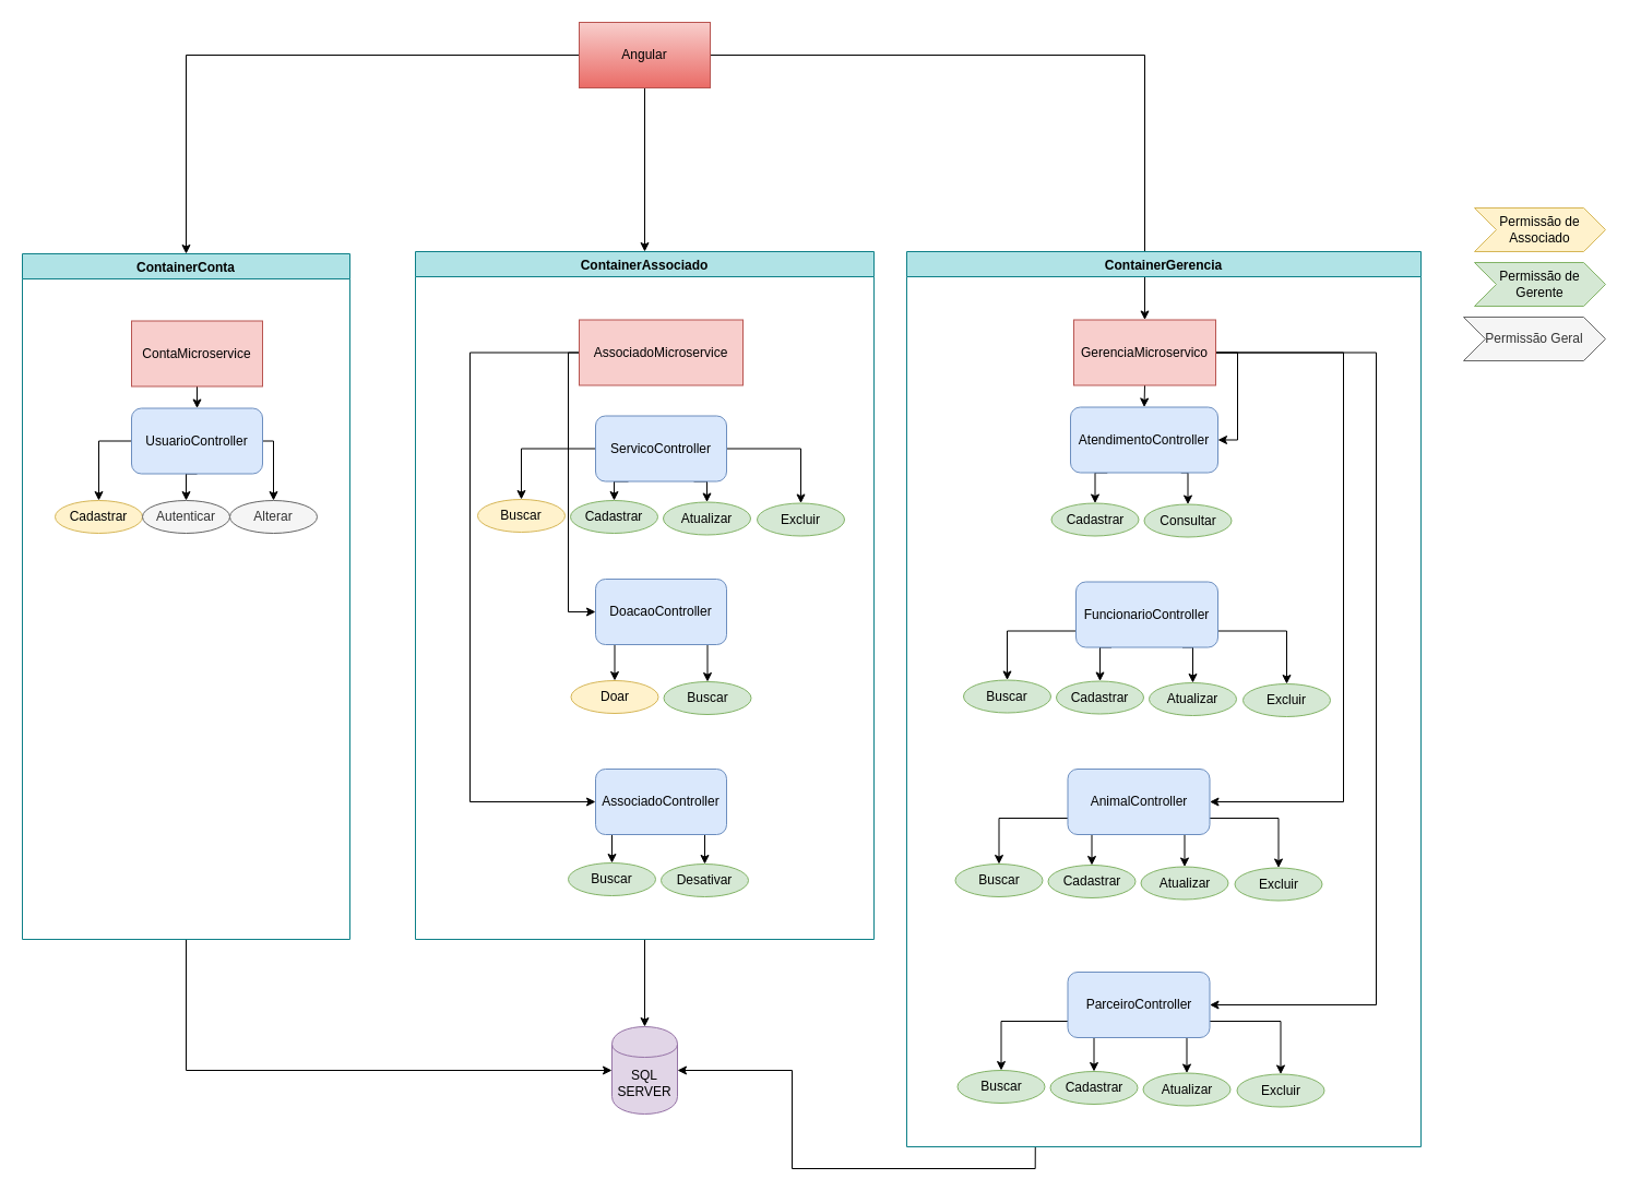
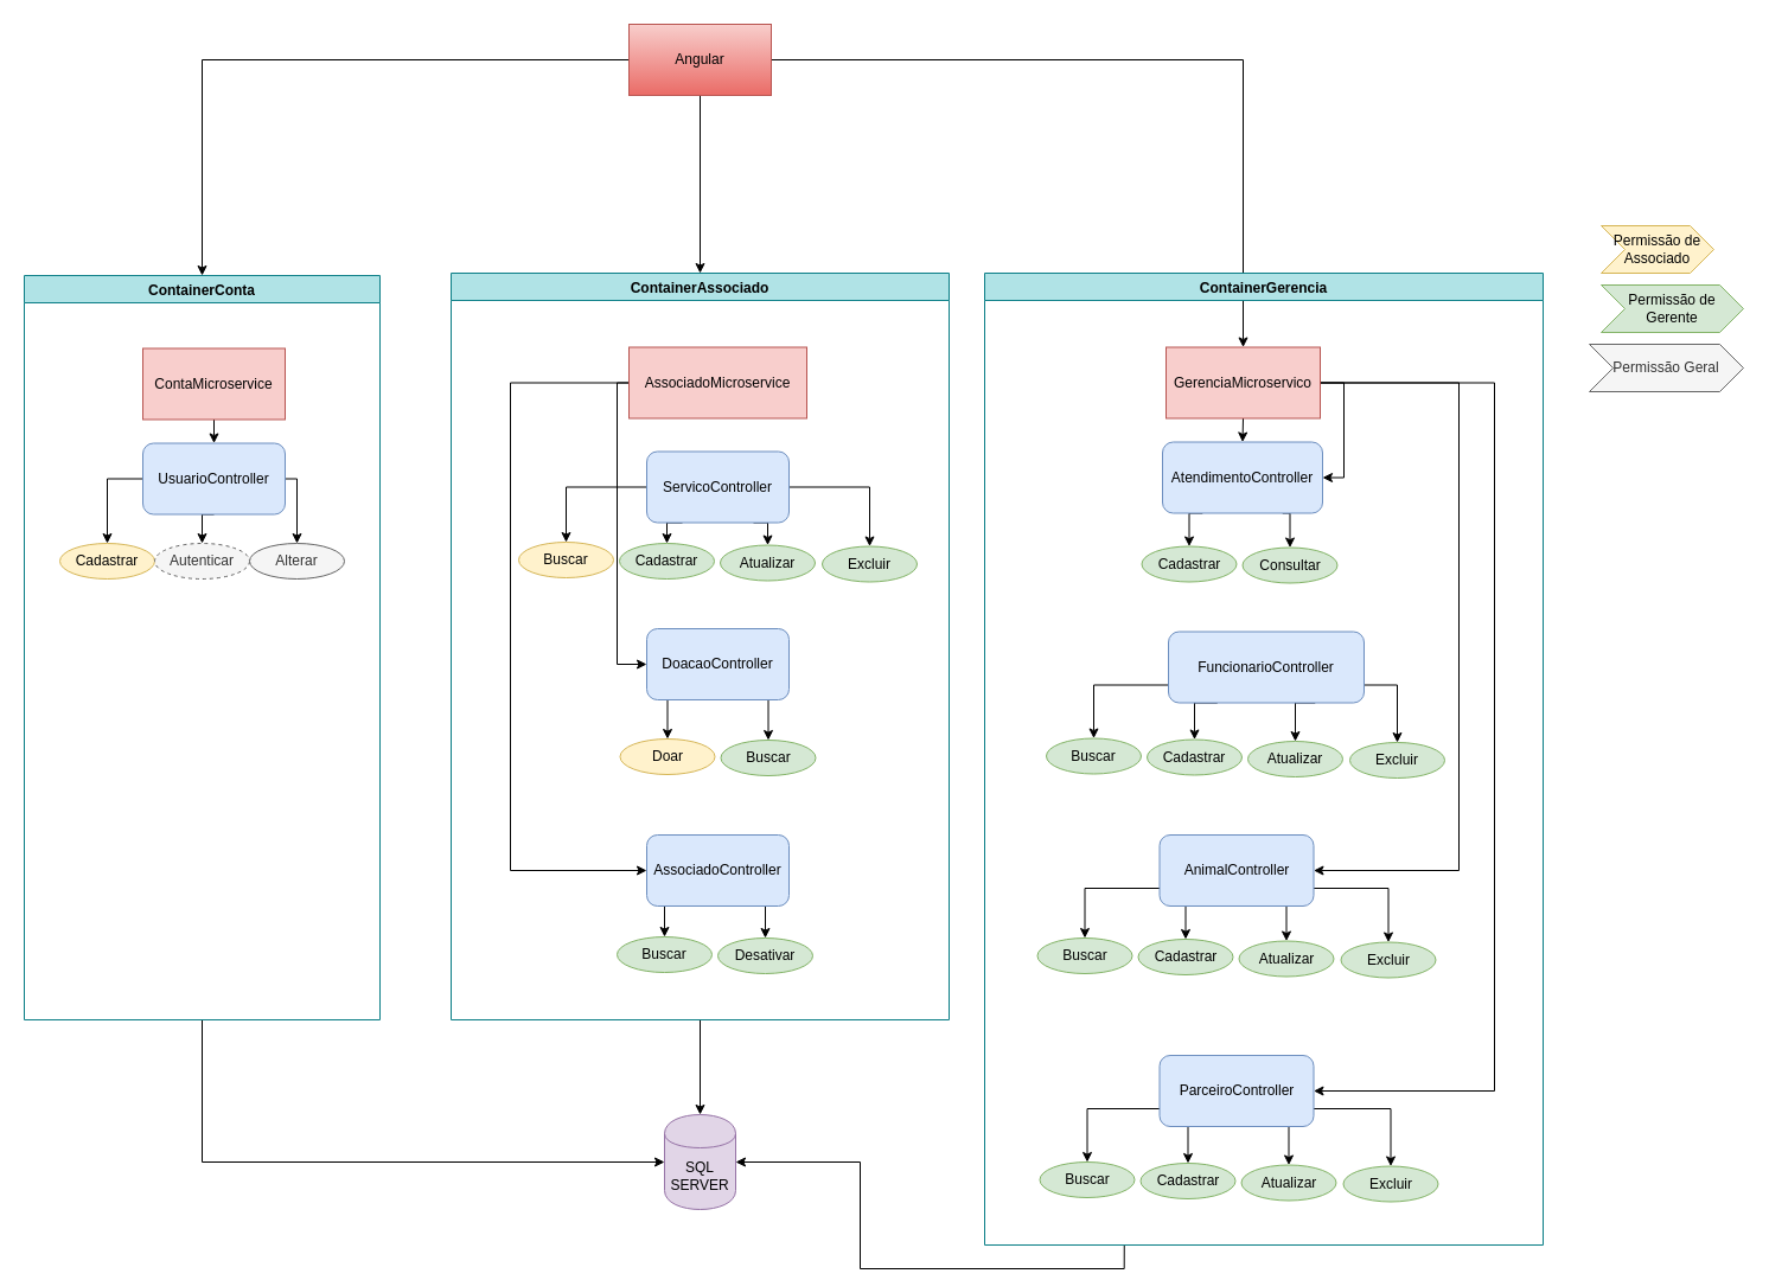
- <mxCell id="47" value="Permissão de Associado" style="shape=step;perimeter=stepPerimeter;whiteSpace=wrap;html=1;fixedSize=1;fillColor=#fff2cc;strokeColor=#d6b656;" vertex="1" parent="1"><mxGeometry x="1350" y="190" width="120" height="40" as="geometry" /></mxCell>
+ <mxCell id="47" value="Permissão de Associado" style="shape=step;perimeter=stepPerimeter;whiteSpace=wrap;html=1;fixedSize=1;fillColor=#fff2cc;strokeColor=#d6b656;" vertex="1" parent="1"><mxGeometry x="1350" y="190" width="95" height="40" as="geometry" /></mxCell>
- <mxCell id="49" value="Autenticar" style="ellipse;whiteSpace=wrap;html=1;fillColor=#f5f5f5;strokeColor=#666666;fontColor=#333333;" vertex="1" parent="1"><mxGeometry y="458" width="80" height="30" as="geometry" x="130" /></mxCell>
+ <mxCell id="49" value="Autenticar" style="ellipse;whiteSpace=wrap;html=1;fillColor=#f5f5f5;strokeColor=#666666;fontColor=#333333;dashed=1;" vertex="1" parent="1"><mxGeometry y="458" width="80" height="30" as="geometry" x="130" /></mxCell>
- <mxCell id="34" value="FuncionarioController" style="rounded=1;whiteSpace=wrap;html=1;fillColor=#dae8fc;strokeColor=#6c8ebf;" vertex="1" parent="1"><mxGeometry x="985" y="532.5" width="130" height="60" as="geometry" /></mxCell>
+ <mxCell id="34" value="FuncionarioController" style="rounded=1;whiteSpace=wrap;html=1;fillColor=#dae8fc;strokeColor=#6c8ebf;" vertex="1" parent="1"><mxGeometry x="985" y="532.5" width="165" height="60" as="geometry" /></mxCell>
